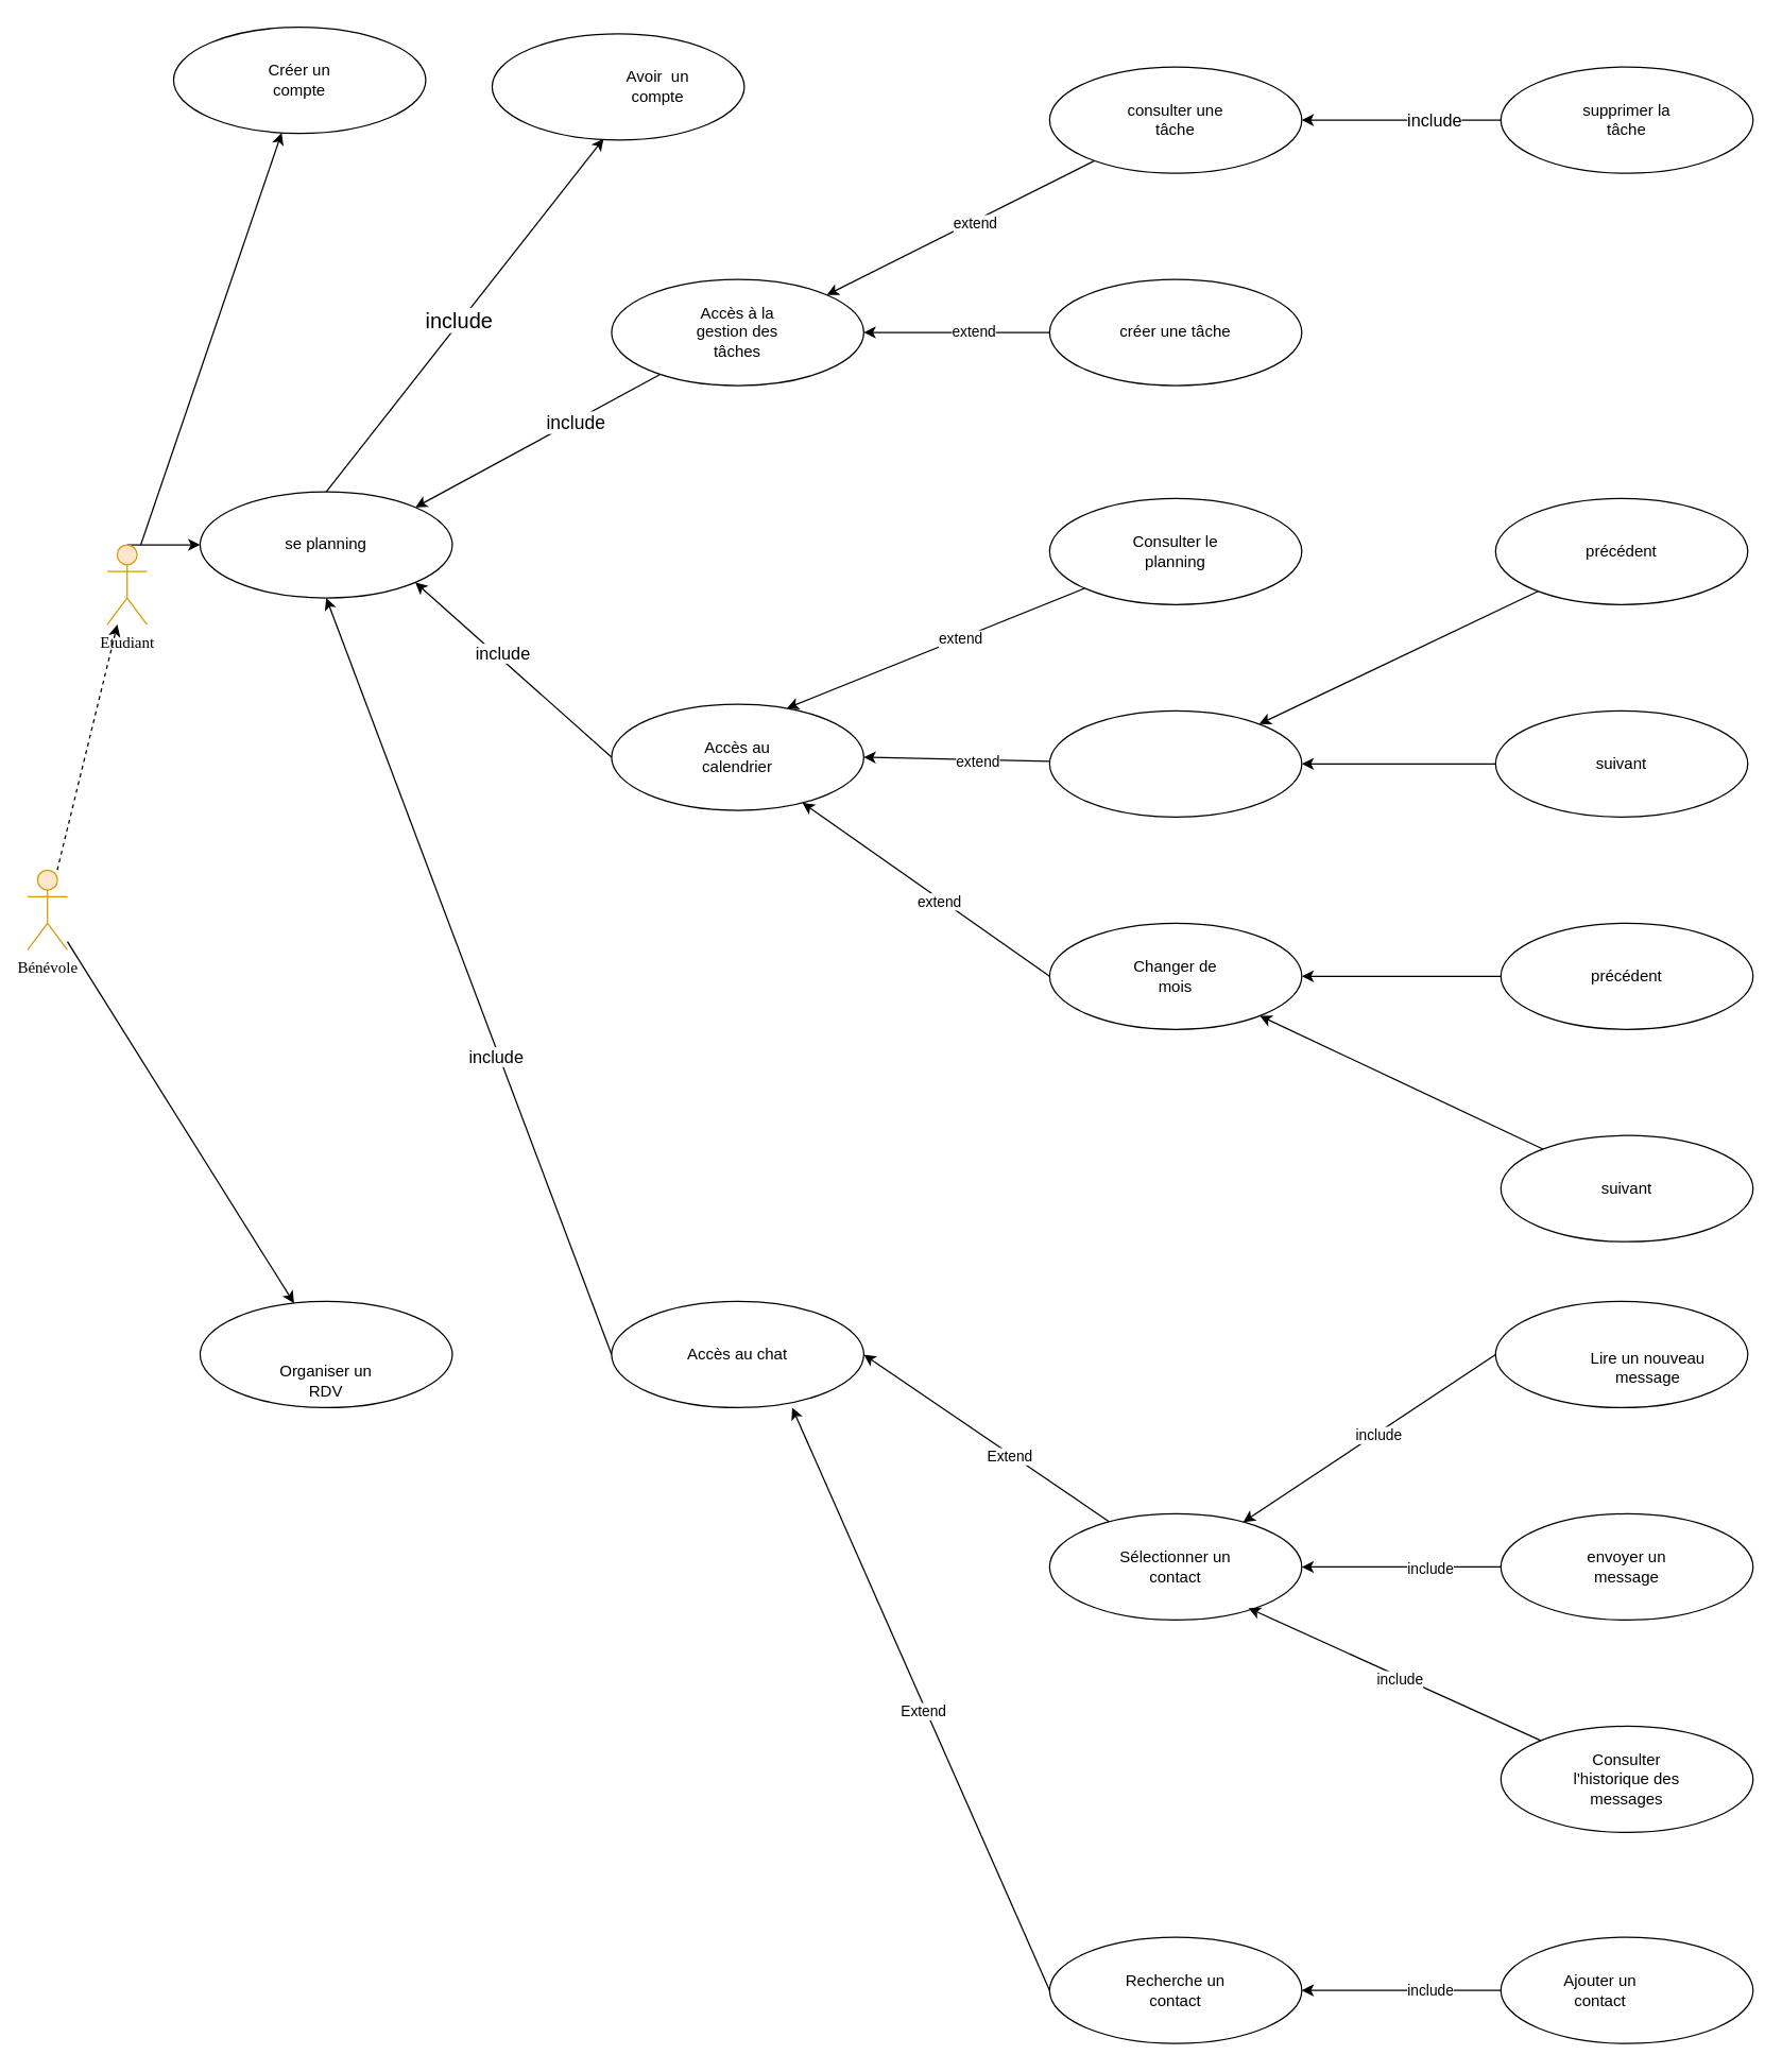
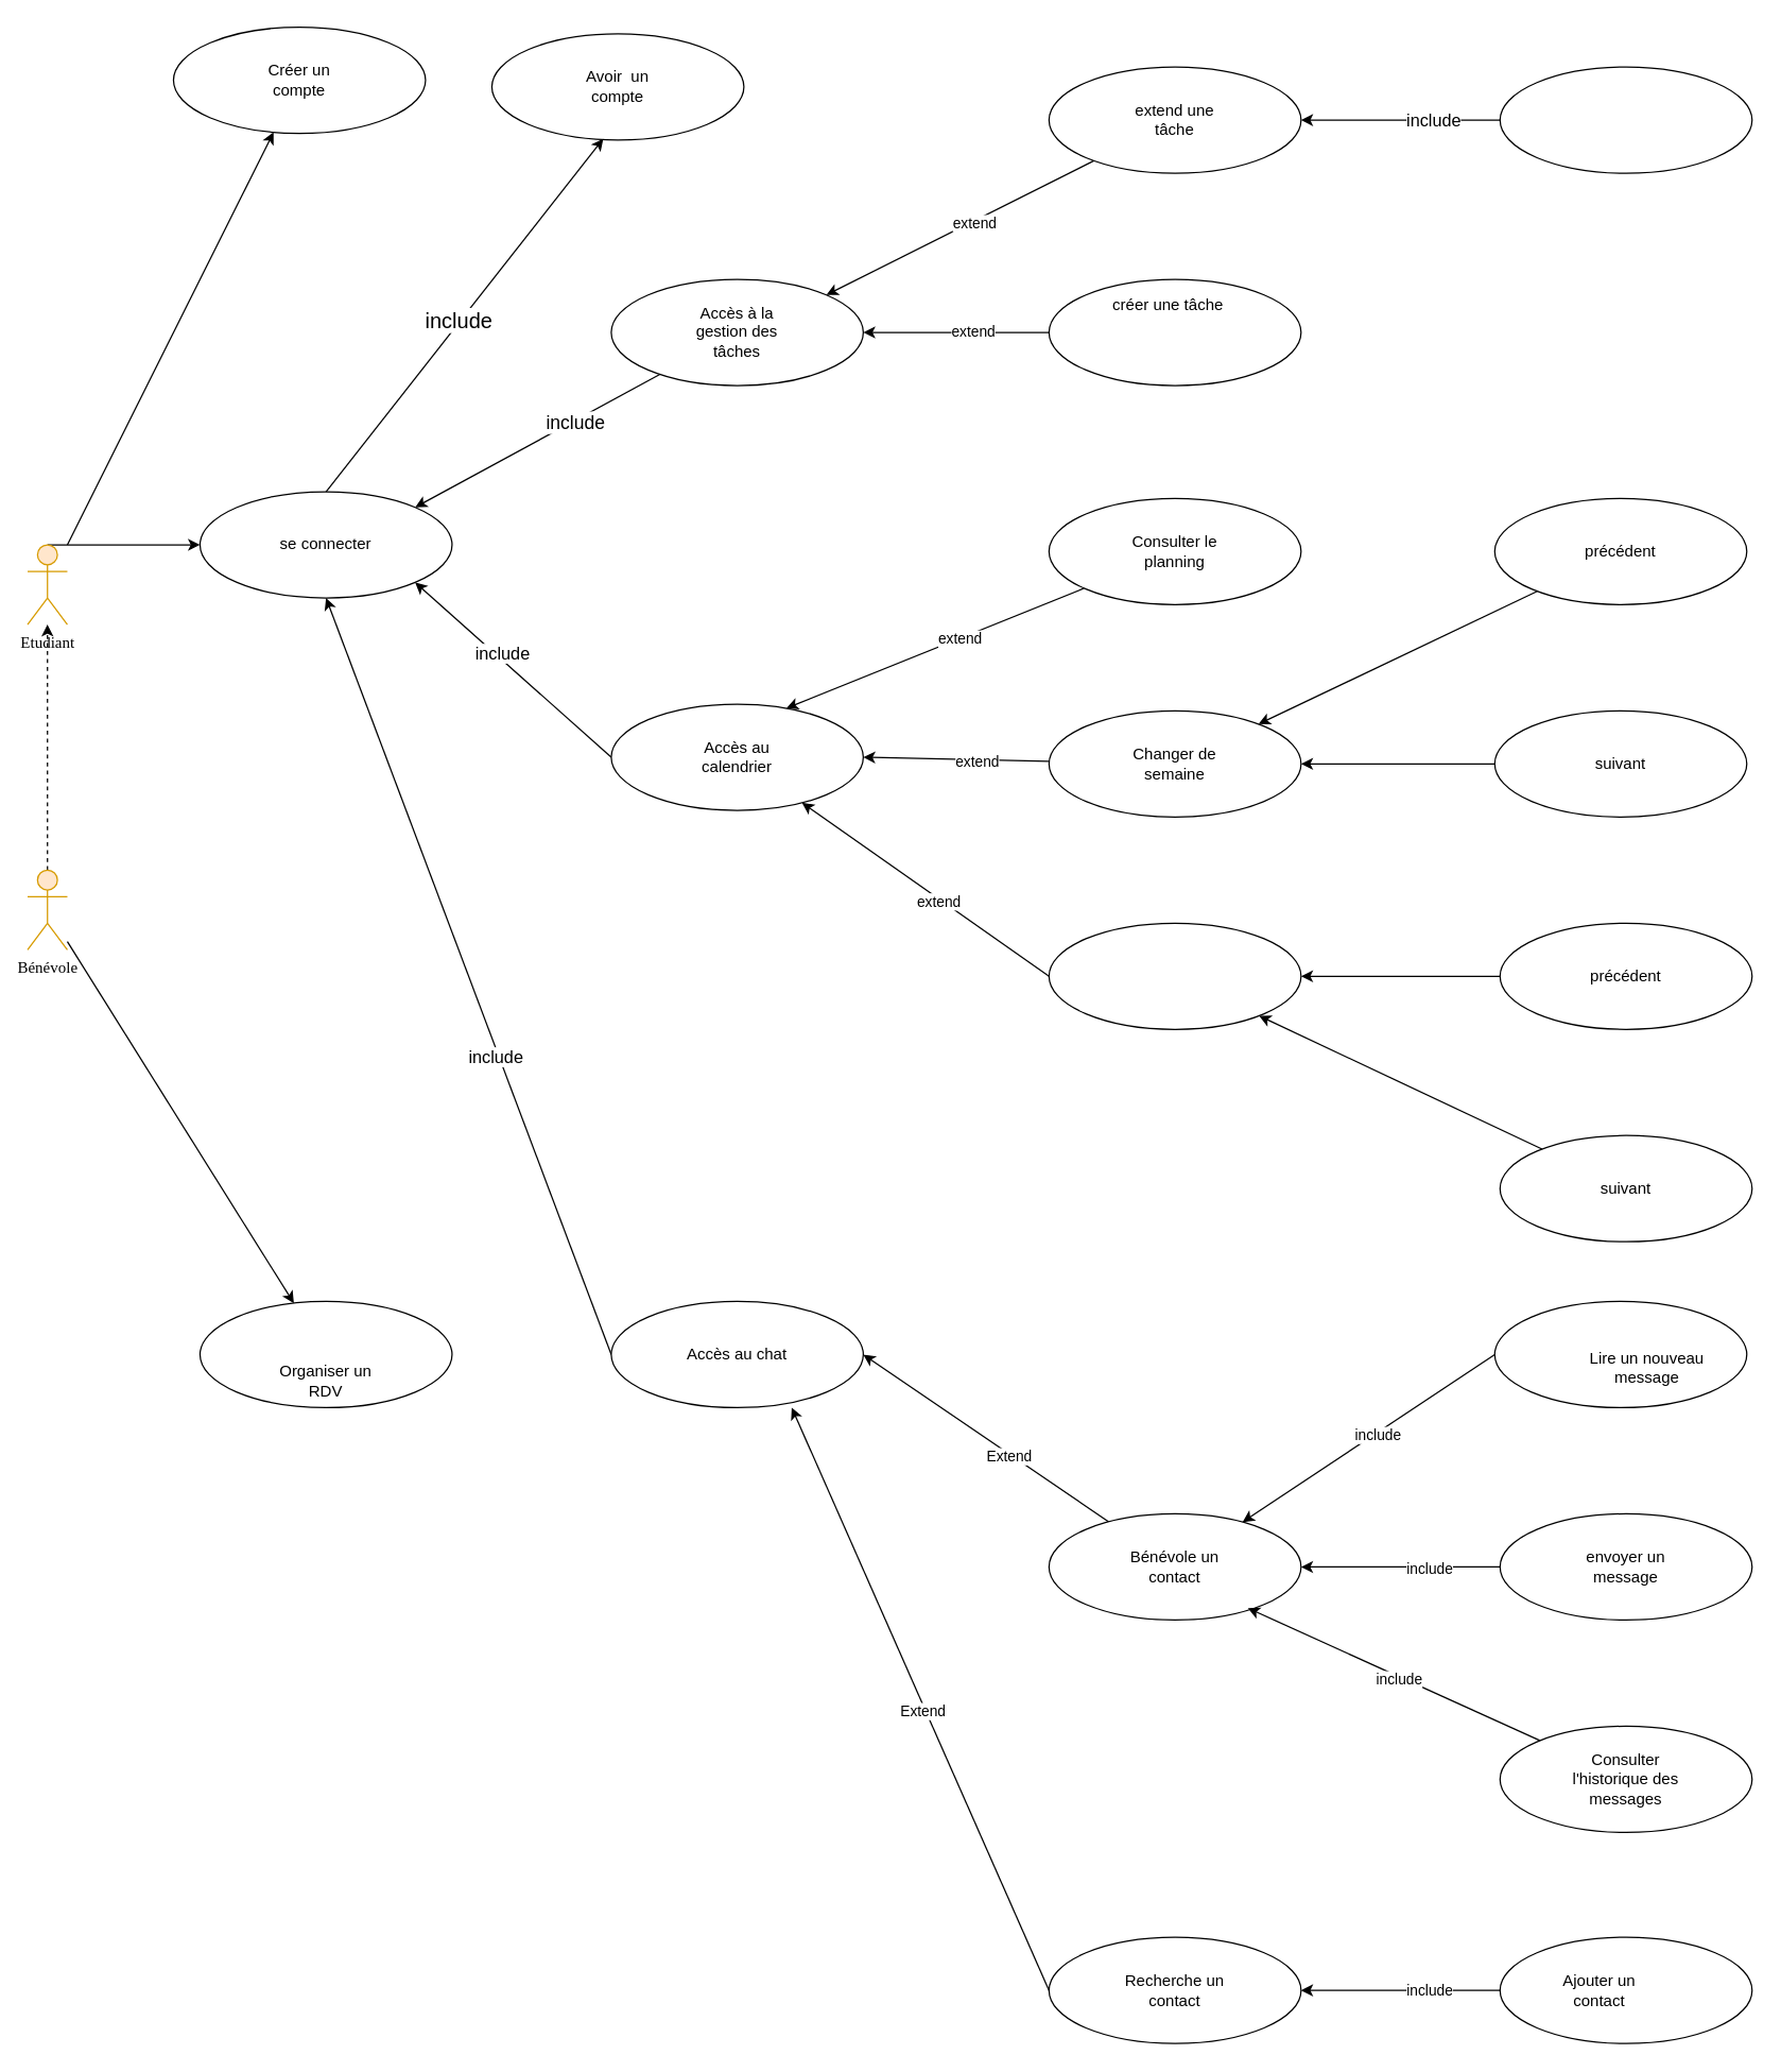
- <mxCell id="17" value="Avoir&amp;nbsp; un compte" style="text;html=1;align=center;verticalAlign=middle;whiteSpace=wrap;rounded=0;" vertex="1" parent="15"><mxGeometry x="80" y="25" width="90" height="30" as="geometry" /></mxCell>
+ <mxCell id="17" value="Avoir&amp;nbsp; un compte" style="text;html=1;align=center;verticalAlign=middle;whiteSpace=wrap;rounded=0;" vertex="1" parent="15"><mxGeometry x="50" y="25" width="90" height="30" as="geometry" /></mxCell>
- <mxCell id="28" value="consulter une tâche" style="text;html=1;align=center;verticalAlign=middle;whiteSpace=wrap;rounded=0;" vertex="1" parent="1"><mxGeometry x="840" y="75" width="90" height="30" as="geometry" /></mxCell>
+ <mxCell id="28" value="extend une tâche" style="text;html=1;align=center;verticalAlign=middle;whiteSpace=wrap;rounded=0;" vertex="1" parent="1"><mxGeometry x="840" y="75" width="90" height="30" as="geometry" /></mxCell>
- <mxCell id="36" value="supprimer la tâche" style="text;html=1;align=center;verticalAlign=middle;whiteSpace=wrap;rounded=0;" vertex="1" parent="1"><mxGeometry x="1180" y="75" width="90" height="30" as="geometry" /></mxCell>
- <mxCell id="32" value="créer une tâche" style="text;html=1;align=center;verticalAlign=middle;whiteSpace=wrap;rounded=0;" vertex="1" parent="1"><mxGeometry x="840" y="235" width="90" height="30" as="geometry" /></mxCell>
+ <mxCell id="32" value="créer une tâche" style="text;html=1;align=center;verticalAlign=middle;whiteSpace=wrap;rounded=0;" vertex="1" parent="1"><mxGeometry x="835" y="215" width="90" height="30" as="geometry" /></mxCell>
- <mxCell id="14" value="se planning" style="text;html=1;align=center;verticalAlign=middle;whiteSpace=wrap;rounded=0;" vertex="1" parent="12"><mxGeometry x="50" y="25" width="90" height="30" as="geometry" /></mxCell>
+ <mxCell id="14" value="se connecter" style="text;html=1;align=center;verticalAlign=middle;whiteSpace=wrap;rounded=0;" vertex="1" parent="12"><mxGeometry x="50" y="25" width="90" height="30" as="geometry" /></mxCell>
- <mxCell id="11" value="&lt;div&gt;&lt;font face=&quot;Verdana&quot;&gt;Etudiant &lt;br&gt;&lt;/font&gt;&lt;/div&gt;&lt;div&gt;&lt;br&gt;&lt;/div&gt;" style="shape=umlActor;verticalLabelPosition=bottom;verticalAlign=top;html=1;outlineConnect=0;fillColor=#ffe6cc;strokeColor=#d79b00;" vertex="1" parent="1"><mxGeometry x="80" y="410" width="30" height="60" as="geometry" /></mxCell>
+ <mxCell id="11" value="&lt;div&gt;&lt;font face=&quot;Verdana&quot;&gt;Etudiant &lt;br&gt;&lt;/font&gt;&lt;/div&gt;&lt;div&gt;&lt;br&gt;&lt;/div&gt;" style="shape=umlActor;verticalLabelPosition=bottom;verticalAlign=top;html=1;outlineConnect=0;fillColor=#ffe6cc;strokeColor=#d79b00;" vertex="1" parent="1"><mxGeometry x="20" y="410" width="30" height="60" as="geometry" /></mxCell>
+ <mxCell id="46" value="Changer de semaine" style="text;html=1;align=center;verticalAlign=middle;whiteSpace=wrap;rounded=0;" vertex="1" parent="1"><mxGeometry x="840" y="560" width="90" height="30" as="geometry" /></mxCell>
- <mxCell id="40" value="Changer de mois" style="text;html=1;align=center;verticalAlign=middle;whiteSpace=wrap;rounded=0;" vertex="1" parent="1"><mxGeometry x="840" y="720" width="90" height="30" as="geometry" /></mxCell>
- <mxCell id="67" value="Sélectionner un contact" style="text;html=1;align=center;verticalAlign=middle;whiteSpace=wrap;rounded=0;" vertex="1" parent="1"><mxGeometry x="840" y="1165" width="90" height="30" as="geometry" /></mxCell>
+ <mxCell id="67" value="Bénévole un contact" style="text;html=1;align=center;verticalAlign=middle;whiteSpace=wrap;rounded=0;" vertex="1" parent="1"><mxGeometry x="840" y="1165" width="90" height="30" as="geometry" /></mxCell>
